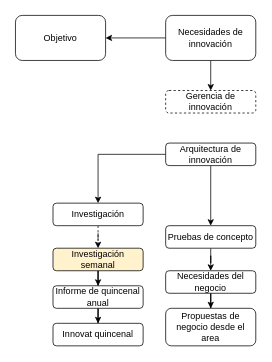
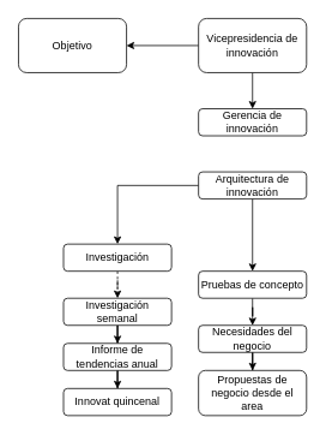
- <mxCell id="4" value="Necesidades de innovación" style="rounded=1;whiteSpace=wrap;html=1;" vertex="1" parent="1"><mxGeometry x="220" y="20" width="120" height="60" as="geometry" /></mxCell>
+ <mxCell id="4" value="Vicepresidencia de innovación" style="rounded=1;whiteSpace=wrap;html=1;" vertex="1" parent="1"><mxGeometry x="220" y="20" width="120" height="60" as="geometry" /></mxCell>
- <mxCell id="6" value="Gerencia de innovación" style="whiteSpace=wrap;html=1;rounded=1;dashed=1;" vertex="1" parent="1"><mxGeometry x="220" y="120" width="120" height="30" as="geometry" /></mxCell>
+ <mxCell id="6" value="Gerencia de innovación" style="whiteSpace=wrap;html=1;rounded=1;" vertex="1" parent="1"><mxGeometry x="220" y="120" width="120" height="30" as="geometry" /></mxCell>
- <mxCell id="15" value="Investigación semanal" style="whiteSpace=wrap;html=1;rounded=1;fillColor=#fff2cc;" vertex="1" parent="1"><mxGeometry x="70" y="330" width="120" height="30" as="geometry" /></mxCell>
+ <mxCell id="15" value="Investigación semanal" style="whiteSpace=wrap;html=1;rounded=1;" vertex="1" parent="1"><mxGeometry x="70" y="330" width="120" height="30" as="geometry" /></mxCell>
- <mxCell id="17" value="Informe de quincenal anual" style="whiteSpace=wrap;html=1;rounded=1;" vertex="1" parent="1"><mxGeometry x="70" y="380" width="120" height="30" as="geometry" /></mxCell>
+ <mxCell id="17" value="Informe de tendencias anual" style="whiteSpace=wrap;html=1;rounded=1;" vertex="1" parent="1"><mxGeometry x="70" y="380" width="120" height="30" as="geometry" /></mxCell>
